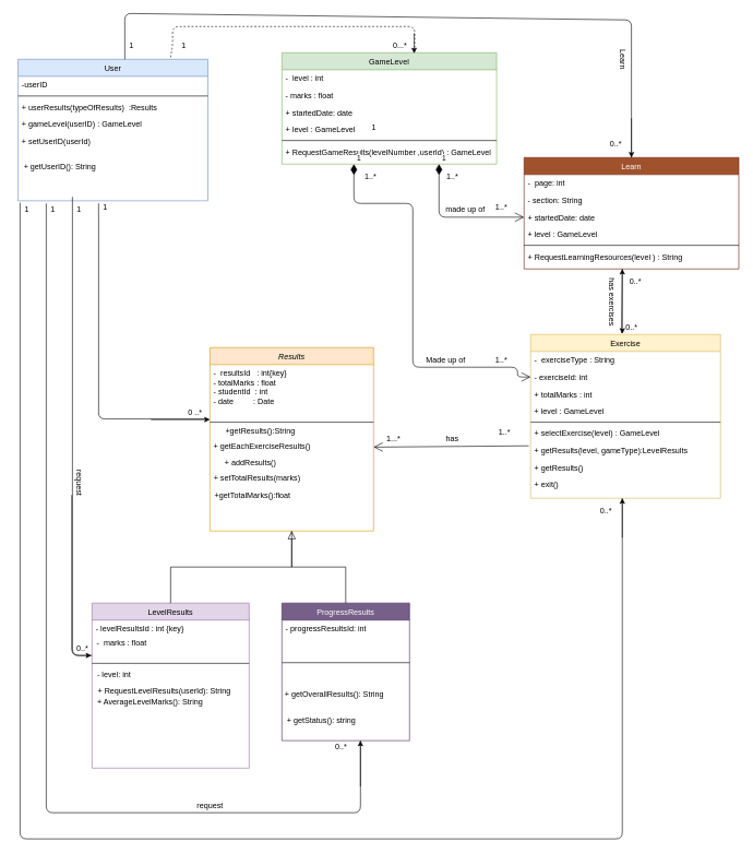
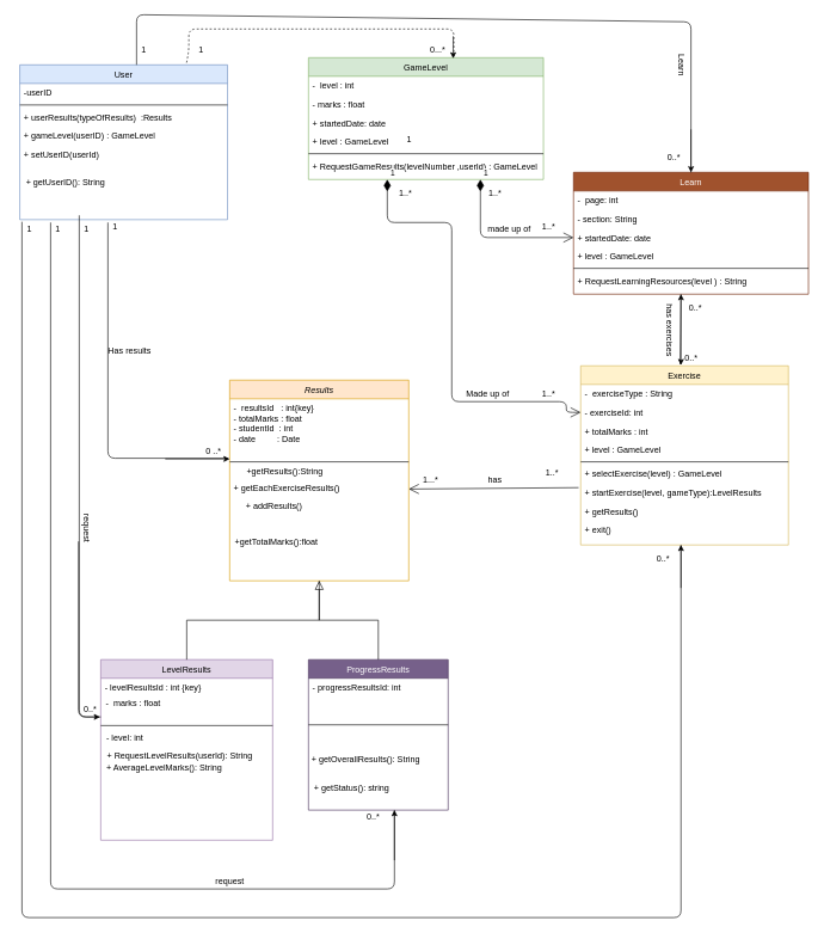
+ <mxCell id="58" value="Has results" style="text;html=1;align=center;verticalAlign=middle;resizable=0;points=[];autosize=1;strokeColor=none;" vertex="1" parent="1"><mxGeometry x="140" y="480" width="80" height="20" as="geometry" /></mxCell>
- <mxCell id="27" value="+ getResults(level, gameType):LevelResults" style="text;align=left;verticalAlign=top;spacingLeft=4;spacingRight=4;overflow=hidden;rotatable=0;points=[[0,0.5],[1,0.5]];portConstraint=eastwest;" parent="20" vertex="1"><mxGeometry y="164" width="290" height="26" as="geometry" /></mxCell>
+ <mxCell id="27" value="+ startExercise(level, gameType):LevelResults" style="text;align=left;verticalAlign=top;spacingLeft=4;spacingRight=4;overflow=hidden;rotatable=0;points=[[0,0.5],[1,0.5]];portConstraint=eastwest;" parent="20" vertex="1"><mxGeometry y="164" width="290" height="26" as="geometry" /></mxCell>
- <mxCell id="30" value="+ setTotalResults(marks)&amp;nbsp;&amp;nbsp;&amp;nbsp;&amp;nbsp;&amp;nbsp; " style="text;html=1;align=center;verticalAlign=middle;resizable=0;points=[];autosize=1;strokeColor=none;" vertex="1" parent="1"><mxGeometry x="320" y="720" width="160" height="20" as="geometry" /></mxCell>
